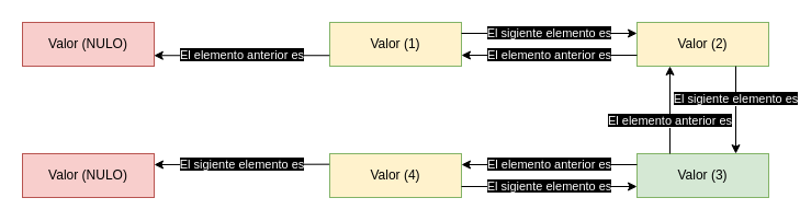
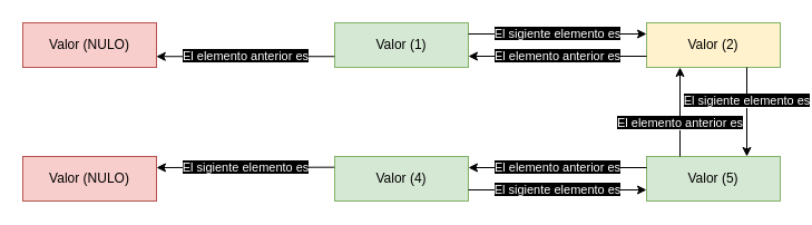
- <mxCell id="2" value="Valor (1)" style="rounded=0;whiteSpace=wrap;html=1;fillColor=#fff2cc;strokeColor=#82b366;" vertex="1" parent="1"><mxGeometry x="300" y="20" width="120" height="40" as="geometry" /></mxCell>
+ <mxCell id="2" value="Valor (1)" style="rounded=0;whiteSpace=wrap;html=1;fillColor=#d5e8d4;strokeColor=#82b366;" vertex="1" parent="1"><mxGeometry x="300" y="20" width="120" height="40" as="geometry" /></mxCell>
- <mxCell id="7" value="Valor (4)" style="rounded=0;whiteSpace=wrap;html=1;fillColor=#fff2cc;strokeColor=#82b366;" vertex="1" parent="1"><mxGeometry x="300" y="140" width="120" height="40" as="geometry" /></mxCell>
+ <mxCell id="7" value="Valor (4)" style="rounded=0;whiteSpace=wrap;html=1;fillColor=#d5e8d4;strokeColor=#82b366;" vertex="1" parent="1"><mxGeometry x="300" y="140" width="120" height="40" as="geometry" /></mxCell>
- <mxCell id="6" value="Valor (3)" style="rounded=0;whiteSpace=wrap;html=1;fillColor=#d5e8d4;strokeColor=#82b366;" vertex="1" parent="1"><mxGeometry x="580" y="140" width="120" height="40" as="geometry" /></mxCell>
+ <mxCell id="6" value="Valor (5)" style="rounded=0;whiteSpace=wrap;html=1;fillColor=#d5e8d4;strokeColor=#82b366;" vertex="1" parent="1"><mxGeometry x="580" y="140" width="120" height="40" as="geometry" /></mxCell>
